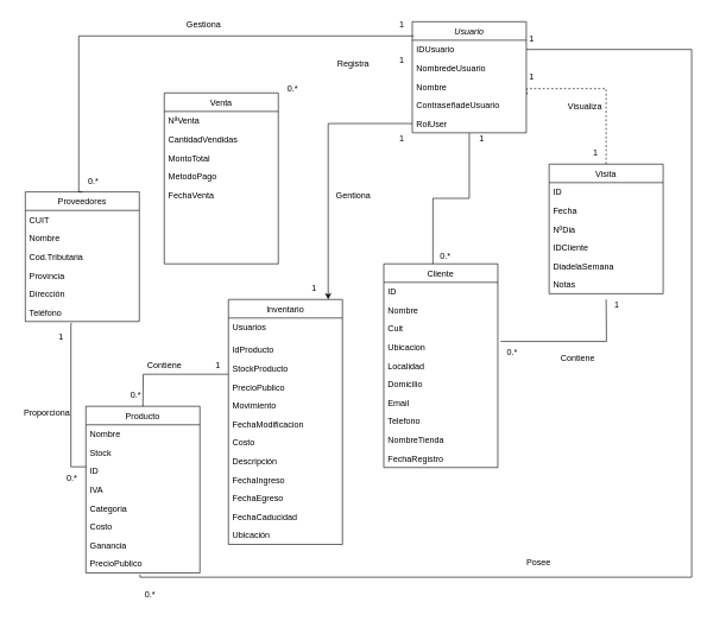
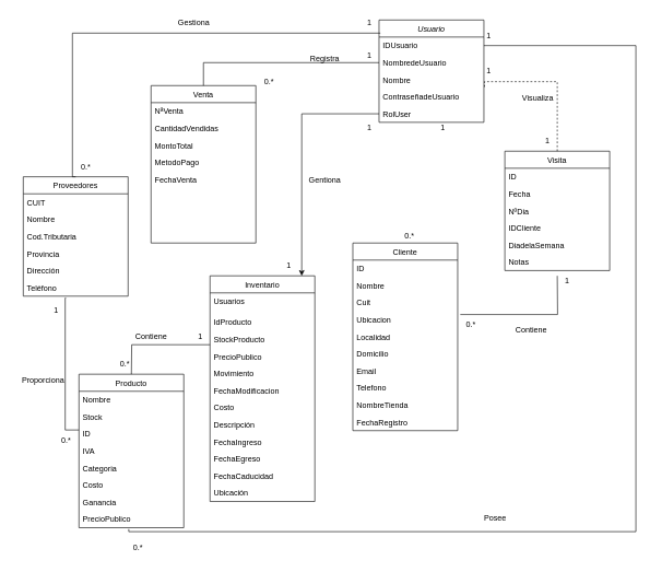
- <mxCell id="87" value="Gestiona" style="text;html=1;align=center;verticalAlign=middle;resizable=0;points=[];autosize=1;strokeColor=none;fillColor=none;" vertex="1" parent="1"><mxGeometry x="250" y="20" width="70" height="30" as="geometry" /></mxCell>
+ <mxCell id="87" value="Gestiona" style="text;html=1;align=center;verticalAlign=middle;resizable=0;points=[];autosize=1;strokeColor=none;fillColor=none;" vertex="1" parent="1"><mxGeometry x="260" y="20" width="70" height="30" as="geometry" /></mxCell>
+ <mxCell id="76" value="" style="endArrow=none;html=1;rounded=0;edgeStyle=orthogonalEdgeStyle;exitX=0.5;exitY=0;exitDx=0;exitDy=0;entryX=0;entryY=0.5;entryDx=0;entryDy=0;" edge="1" parent="1" source="28" target="4"><mxGeometry width="50" height="50" relative="1" as="geometry"><mxPoint x="400" y="74" as="sourcePoint" /><mxPoint x="451" y="-110" as="targetPoint" /></mxGeometry></mxCell>
- <mxCell id="68" value="" style="endArrow=none;html=1;rounded=0;edgeStyle=orthogonalEdgeStyle;exitX=0.431;exitY=0;exitDx=0;exitDy=0;exitPerimeter=0;entryX=0.5;entryY=1;entryDx=0;entryDy=0;" edge="1" parent="1" source="43" target="2"><mxGeometry width="50" height="50" relative="1" as="geometry"><mxPoint x="520" y="304.5" as="sourcePoint" /><mxPoint x="668" y="245.5" as="targetPoint" /></mxGeometry></mxCell>
